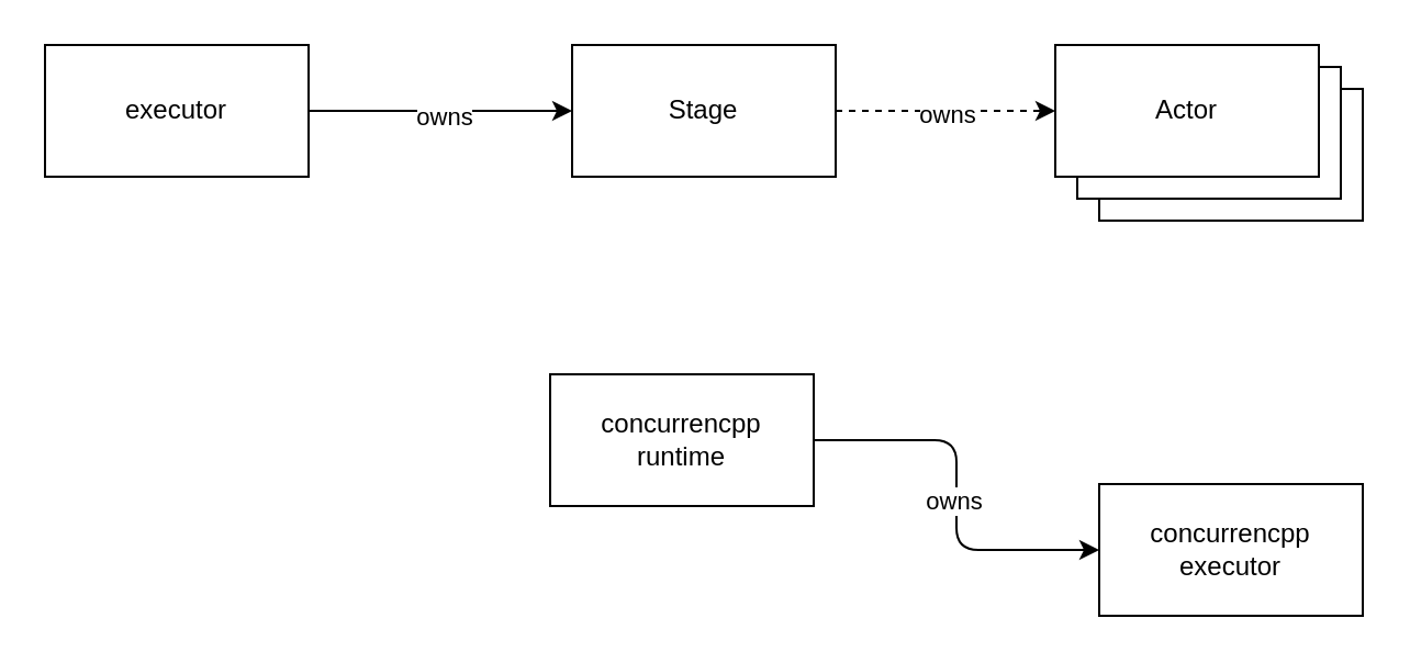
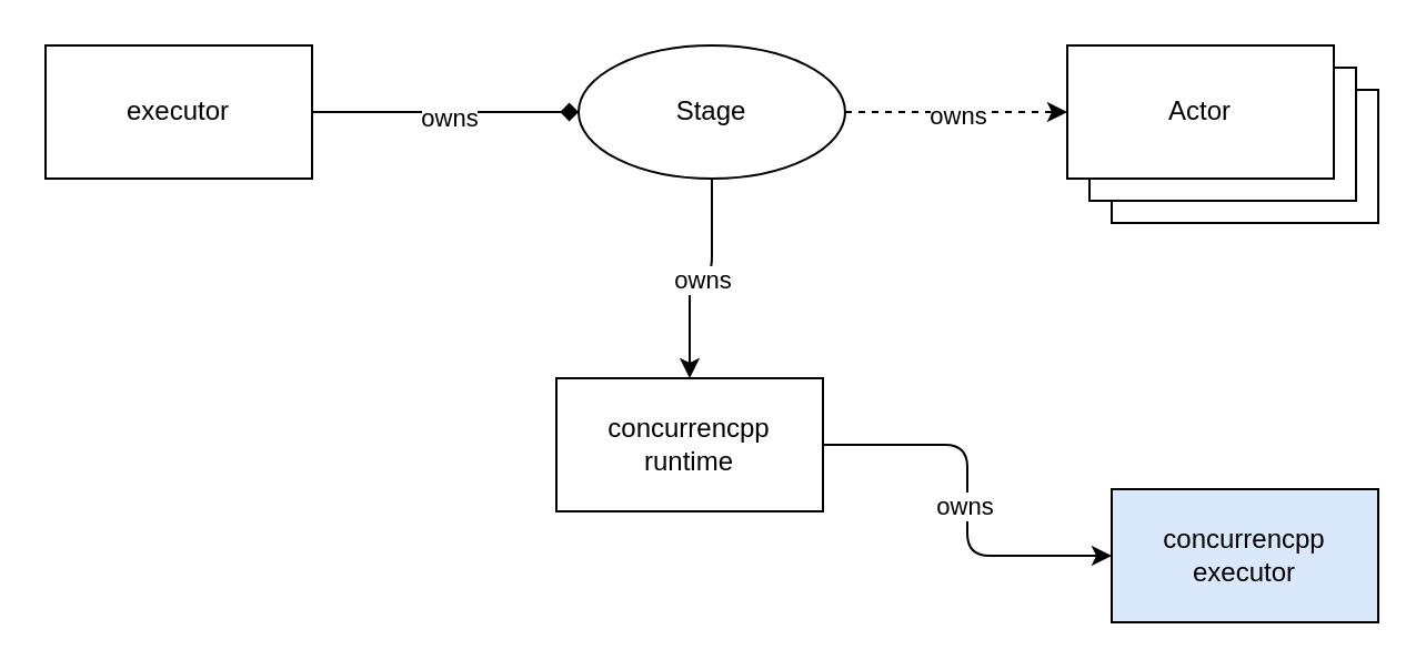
- <mxCell id="7" style="edgeStyle=orthogonalEdgeStyle;orthogonalLoop=1;jettySize=auto;html=1;exitX=1;exitY=0.5;exitDx=0;exitDy=0;entryX=0;entryY=0.5;entryDx=0;entryDy=0;" parent="1" source="9" target="6" edge="1"><mxGeometry relative="1" as="geometry" /></mxCell>
+ <mxCell id="7" style="edgeStyle=orthogonalEdgeStyle;orthogonalLoop=1;jettySize=auto;html=1;exitX=1;exitY=0.5;exitDx=0;exitDy=0;entryX=0;entryY=0.5;entryDx=0;entryDy=0;endArrow=diamond;" parent="1" source="9" target="6" edge="1"><mxGeometry relative="1" as="geometry" /></mxCell>
- <mxCell id="6" value="Stage" style="rounded=0;whiteSpace=wrap;html=1;" parent="1" vertex="1"><mxGeometry x="260" y="20" width="120" height="60" as="geometry" /></mxCell>
+ <mxCell id="6" value="Stage" style="ellipse;whiteSpace=wrap;html=1;" parent="1" vertex="1"><mxGeometry x="260" y="20" width="120" height="60" as="geometry" /></mxCell>
+ <mxCell id="4" style="edgeStyle=orthogonalEdgeStyle;orthogonalLoop=1;jettySize=auto;html=1;exitX=0.5;exitY=1;exitDx=0;exitDy=0;entryX=0.5;entryY=0;entryDx=0;entryDy=0;" parent="1" source="6" target="12" edge="1"><mxGeometry relative="1" as="geometry" /></mxCell>
+ <mxCell id="5" value="owns" style="edgeLabel;html=1;align=center;verticalAlign=middle;resizable=0;points=[];" parent="4" vertex="1" connectable="0"><mxGeometry relative="1" as="geometry"><mxPoint as="offset" /></mxGeometry></mxCell>
- <mxCell id="13" value="&lt;div&gt;concurrencpp&lt;/div&gt;&lt;div&gt;executor&lt;br&gt;&lt;/div&gt;" style="rounded=0;whiteSpace=wrap;html=1;" parent="1" vertex="1"><mxGeometry x="500" y="220" width="120" height="60" as="geometry" /></mxCell>
+ <mxCell id="13" value="&lt;div&gt;concurrencpp&lt;/div&gt;&lt;div&gt;executor&lt;br&gt;&lt;/div&gt;" style="rounded=0;whiteSpace=wrap;html=1;fillColor=#dae8fc;" parent="1" vertex="1"><mxGeometry x="500" y="220" width="120" height="60" as="geometry" /></mxCell>
